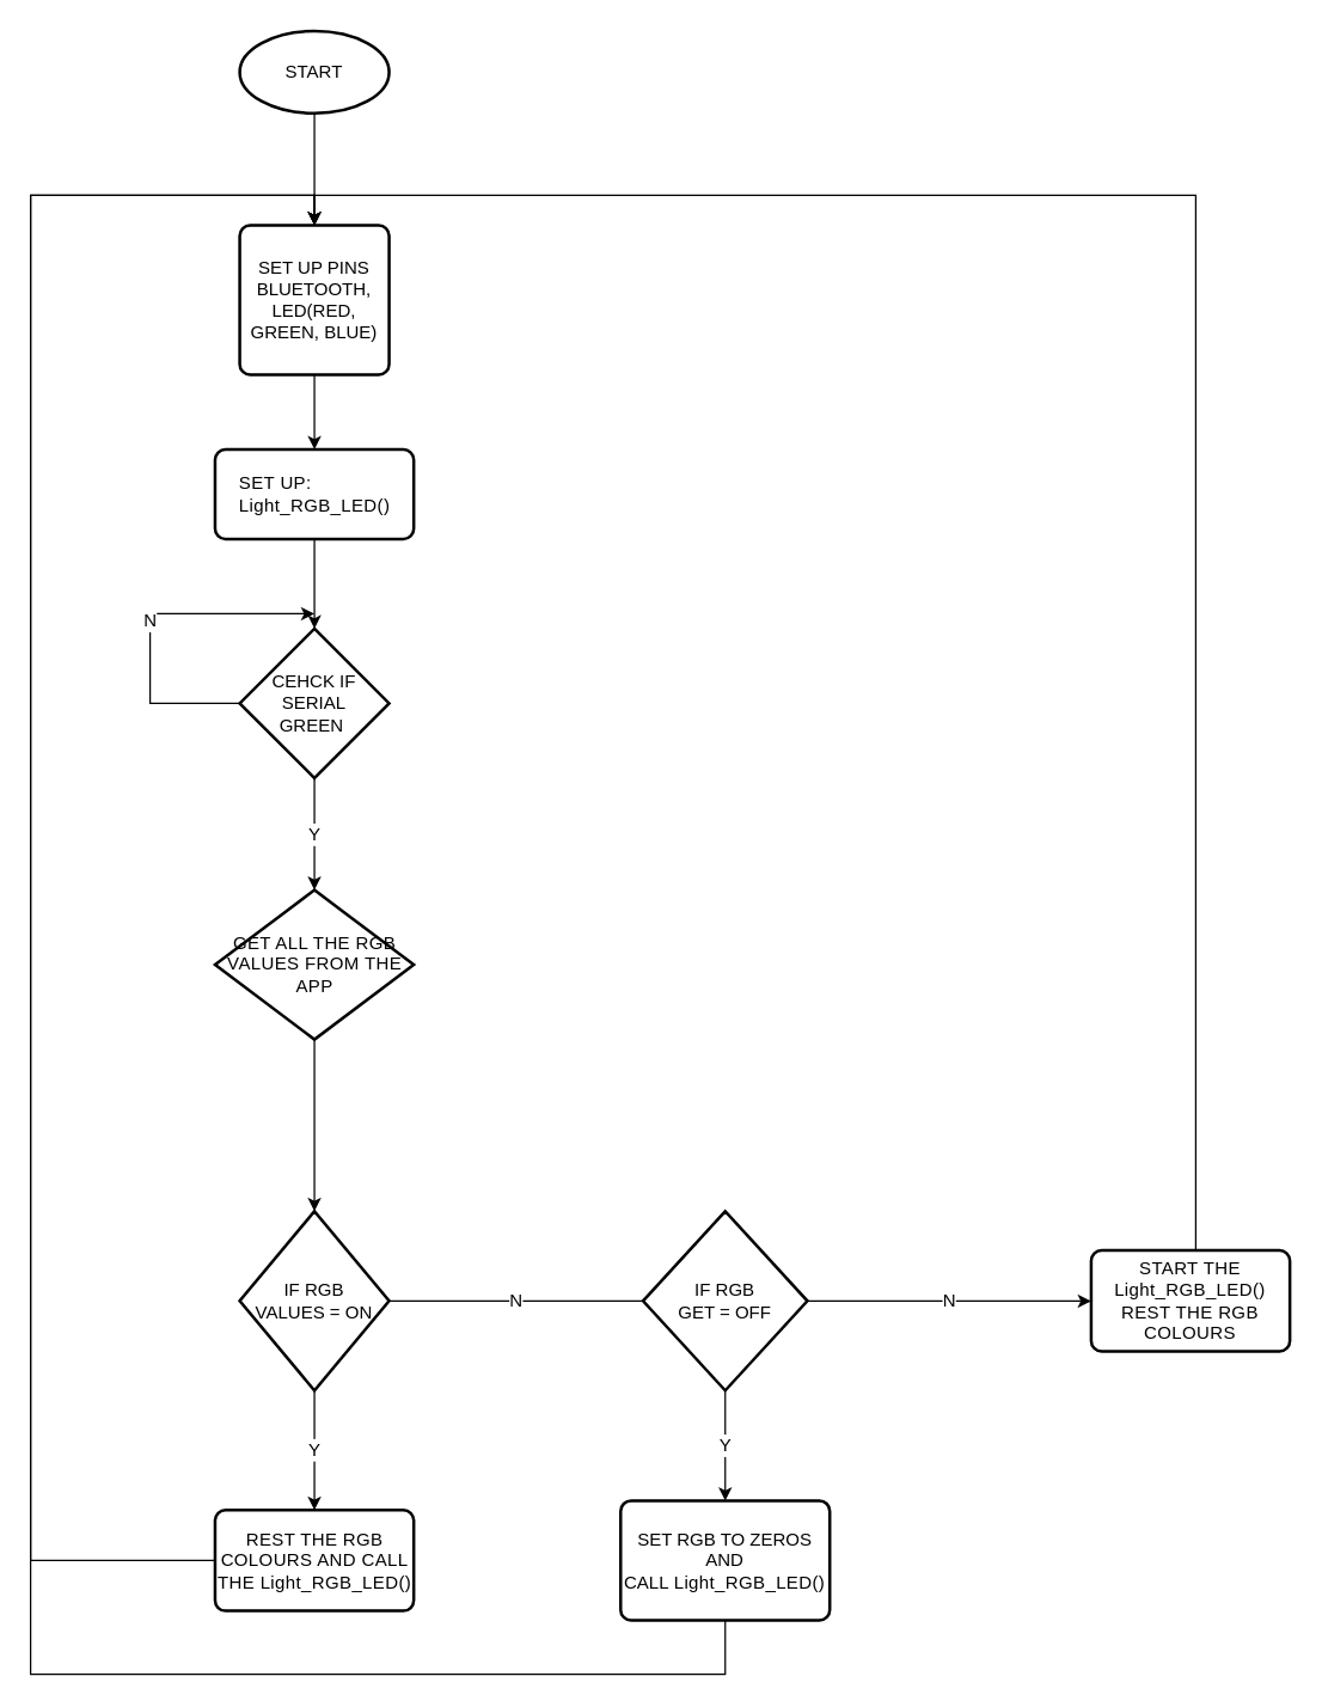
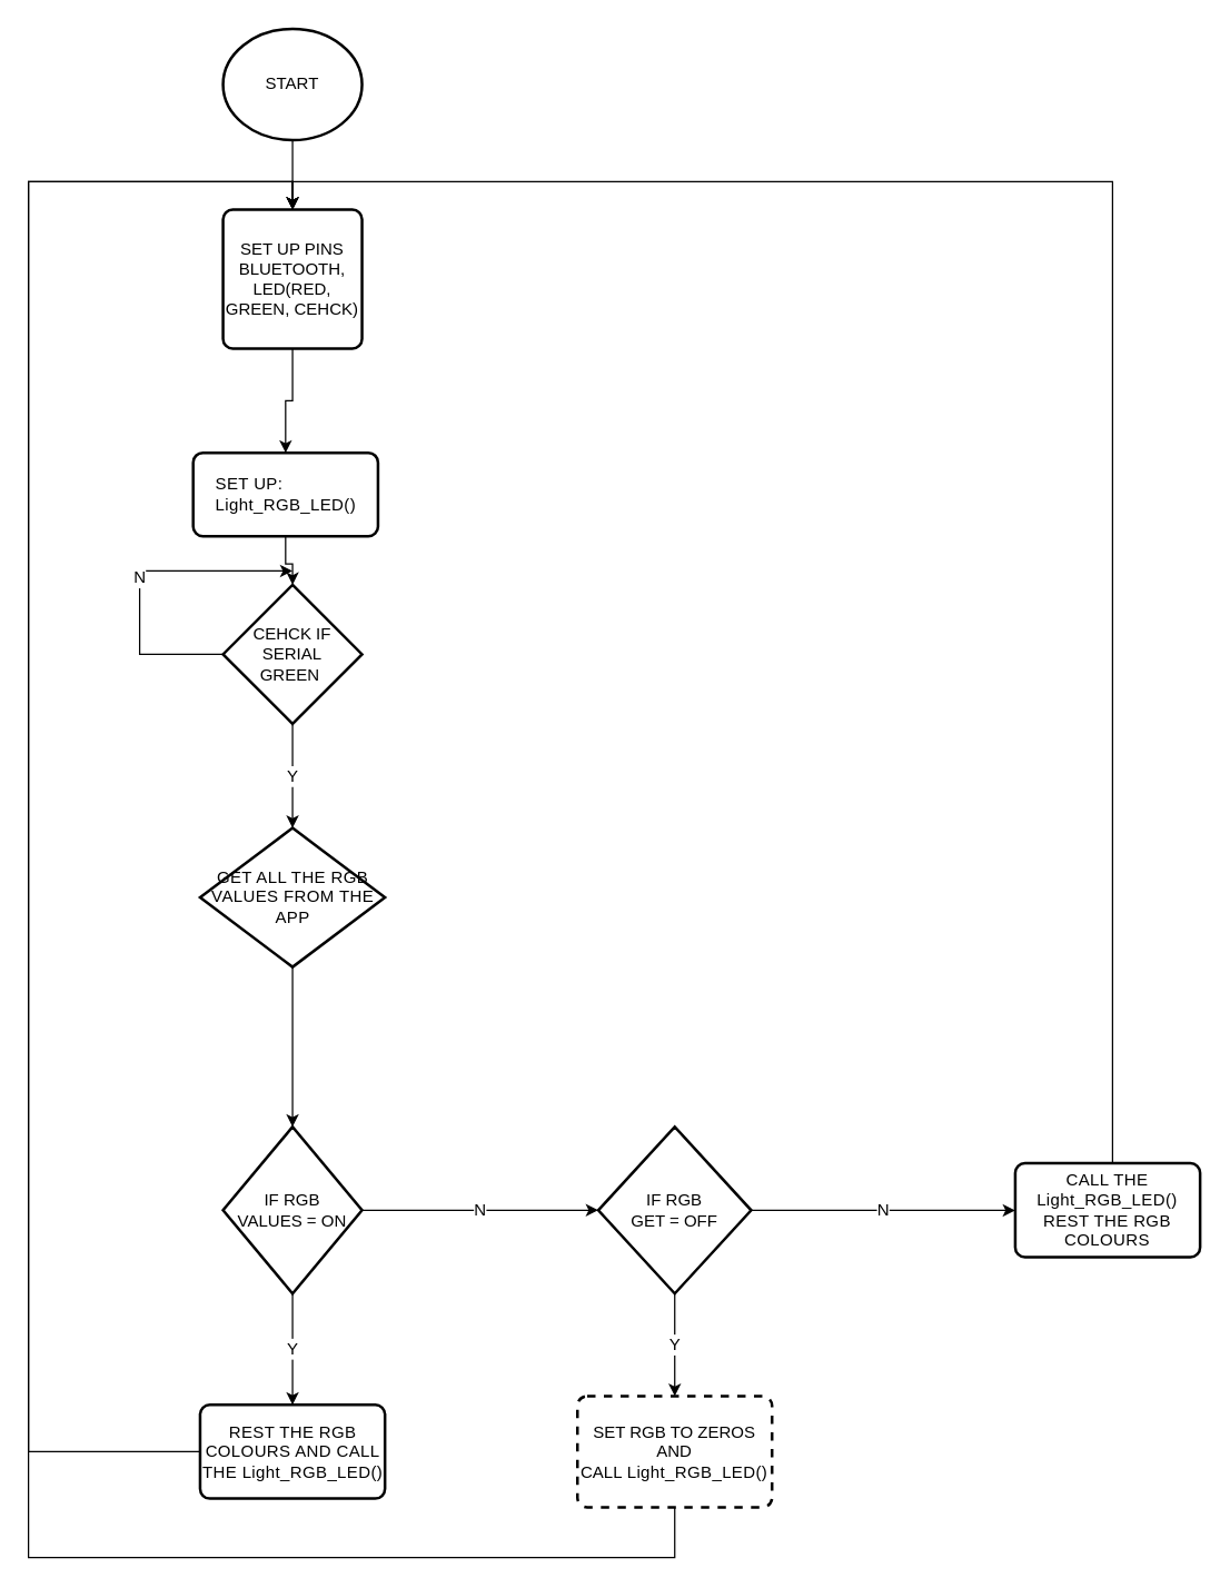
- <mxCell id="3" value="START" style="strokeWidth=2;html=1;shape=mxgraph.flowchart.start_2;whiteSpace=wrap;" vertex="1" parent="1"><mxGeometry x="160" y="20" width="100" height="55" as="geometry" /></mxCell>
+ <mxCell id="3" value="START" style="strokeWidth=2;html=1;shape=mxgraph.flowchart.start_2;whiteSpace=wrap;" vertex="1" parent="1"><mxGeometry x="160" y="20" width="100" height="80" as="geometry" /></mxCell>
- <mxCell id="5" value="SET UP PINS BLUETOOTH,&lt;br&gt;LED(RED, GREEN, BLUE)" style="rounded=1;whiteSpace=wrap;html=1;absoluteArcSize=1;arcSize=14;strokeWidth=2;" vertex="1" parent="1"><mxGeometry x="160" y="150" width="100" height="100" as="geometry" /></mxCell>
+ <mxCell id="5" value="SET UP PINS BLUETOOTH,&lt;br&gt;LED(RED, GREEN, CEHCK)" style="rounded=1;whiteSpace=wrap;html=1;absoluteArcSize=1;arcSize=14;strokeWidth=2;" vertex="1" parent="1"><mxGeometry x="160" y="150" width="100" height="100" as="geometry" /></mxCell>
- <mxCell id="7" value="&lt;div style=&quot;text-align: start;&quot;&gt;&lt;font style=&quot;font-size: 12px;&quot;&gt;&lt;span style=&quot;caret-color: rgb(211, 84, 0); letter-spacing: 0.3px;&quot;&gt;SET UP:&lt;/span&gt;&lt;/font&gt;&lt;/div&gt;&lt;div style=&quot;text-align: start;&quot;&gt;&lt;font style=&quot;font-size: 12px;&quot;&gt;&lt;span style=&quot;caret-color: rgb(211, 84, 0); letter-spacing: 0.3px;&quot;&gt;Light_RGB_LED()&lt;/span&gt;&lt;/font&gt;&lt;/div&gt;" style="rounded=1;whiteSpace=wrap;html=1;absoluteArcSize=1;arcSize=14;strokeWidth=2;" vertex="1" parent="1"><mxGeometry x="143.5" y="300" width="133" height="60" as="geometry" /></mxCell>
+ <mxCell id="7" value="&lt;div style=&quot;text-align: start;&quot;&gt;&lt;font style=&quot;font-size: 12px;&quot;&gt;&lt;span style=&quot;caret-color: rgb(211, 84, 0); letter-spacing: 0.3px;&quot;&gt;SET UP:&lt;/span&gt;&lt;/font&gt;&lt;/div&gt;&lt;div style=&quot;text-align: start;&quot;&gt;&lt;font style=&quot;font-size: 12px;&quot;&gt;&lt;span style=&quot;caret-color: rgb(211, 84, 0); letter-spacing: 0.3px;&quot;&gt;Light_RGB_LED()&lt;/span&gt;&lt;/font&gt;&lt;/div&gt;" style="rounded=1;whiteSpace=wrap;html=1;absoluteArcSize=1;arcSize=14;strokeWidth=2;" vertex="1" parent="1"><mxGeometry x="138.5" y="325" width="133" height="60" as="geometry" /></mxCell>
- <mxCell id="13" value="N" style="edgeStyle=orthogonalEdgeStyle;rounded=0;orthogonalLoop=1;jettySize=auto;html=1;entryX=0;entryY=0.5;entryDx=0;entryDy=0;entryPerimeter=0;fontFamily=Helvetica;fontSize=12;fontColor=#000000;endArrow=none;" edge="1" parent="1" source="14" target="19"><mxGeometry relative="1" as="geometry" /></mxCell>
+ <mxCell id="13" value="N" style="edgeStyle=orthogonalEdgeStyle;rounded=0;orthogonalLoop=1;jettySize=auto;html=1;entryX=0;entryY=0.5;entryDx=0;entryDy=0;entryPerimeter=0;fontFamily=Helvetica;fontSize=12;fontColor=#000000;" edge="1" parent="1" source="14" target="19"><mxGeometry relative="1" as="geometry" /></mxCell>
- <mxCell id="23" value="&lt;span style=&quot;caret-color: rgb(211, 84, 0); letter-spacing: 0.3px;&quot;&gt;START THE Light_RGB_LED()&lt;br&gt;&lt;/span&gt;&lt;span style=&quot;caret-color: rgb(211, 84, 0); letter-spacing: 0.3px;&quot;&gt;REST THE RGB COLOURS&lt;/span&gt;" style="rounded=1;whiteSpace=wrap;html=1;absoluteArcSize=1;arcSize=14;strokeWidth=2;align=center;" vertex="1" parent="1"><mxGeometry x="730" y="836.25" width="133" height="67.5" as="geometry" /></mxCell>
+ <mxCell id="23" value="&lt;span style=&quot;caret-color: rgb(211, 84, 0); letter-spacing: 0.3px;&quot;&gt;CALL THE Light_RGB_LED()&lt;br&gt;&lt;/span&gt;&lt;span style=&quot;caret-color: rgb(211, 84, 0); letter-spacing: 0.3px;&quot;&gt;REST THE RGB COLOURS&lt;/span&gt;" style="rounded=1;whiteSpace=wrap;html=1;absoluteArcSize=1;arcSize=14;strokeWidth=2;align=center;" vertex="1" parent="1"><mxGeometry x="730" y="836.25" width="133" height="67.5" as="geometry" /></mxCell>
- <mxCell id="16" value="SET RGB TO ZEROS&lt;br&gt;AND CALL&amp;nbsp;&lt;span style=&quot;caret-color: rgb(211, 84, 0); letter-spacing: 0.3px;&quot;&gt;Light_RGB_LED()&lt;/span&gt;" style="rounded=1;whiteSpace=wrap;html=1;absoluteArcSize=1;arcSize=14;strokeWidth=2;fontColor=#000000;" vertex="1" parent="1"><mxGeometry x="415" y="1003.75" width="140" height="80" as="geometry" /></mxCell>
+ <mxCell id="16" value="SET RGB TO ZEROS&lt;br&gt;AND CALL&amp;nbsp;&lt;span style=&quot;caret-color: rgb(211, 84, 0); letter-spacing: 0.3px;&quot;&gt;Light_RGB_LED()&lt;/span&gt;" style="rounded=1;whiteSpace=wrap;html=1;absoluteArcSize=1;arcSize=14;strokeWidth=2;fontColor=#000000;dashed=1;" vertex="1" parent="1"><mxGeometry x="415" y="1003.75" width="140" height="80" as="geometry" /></mxCell>
